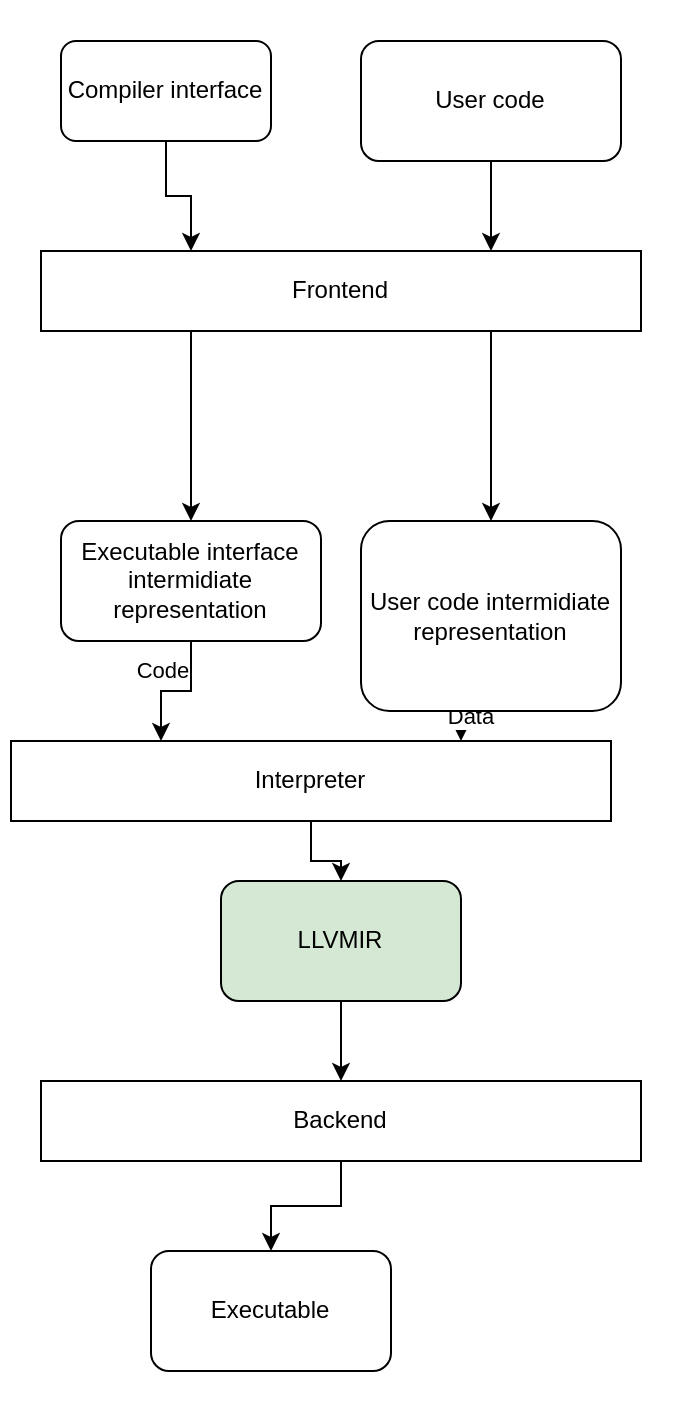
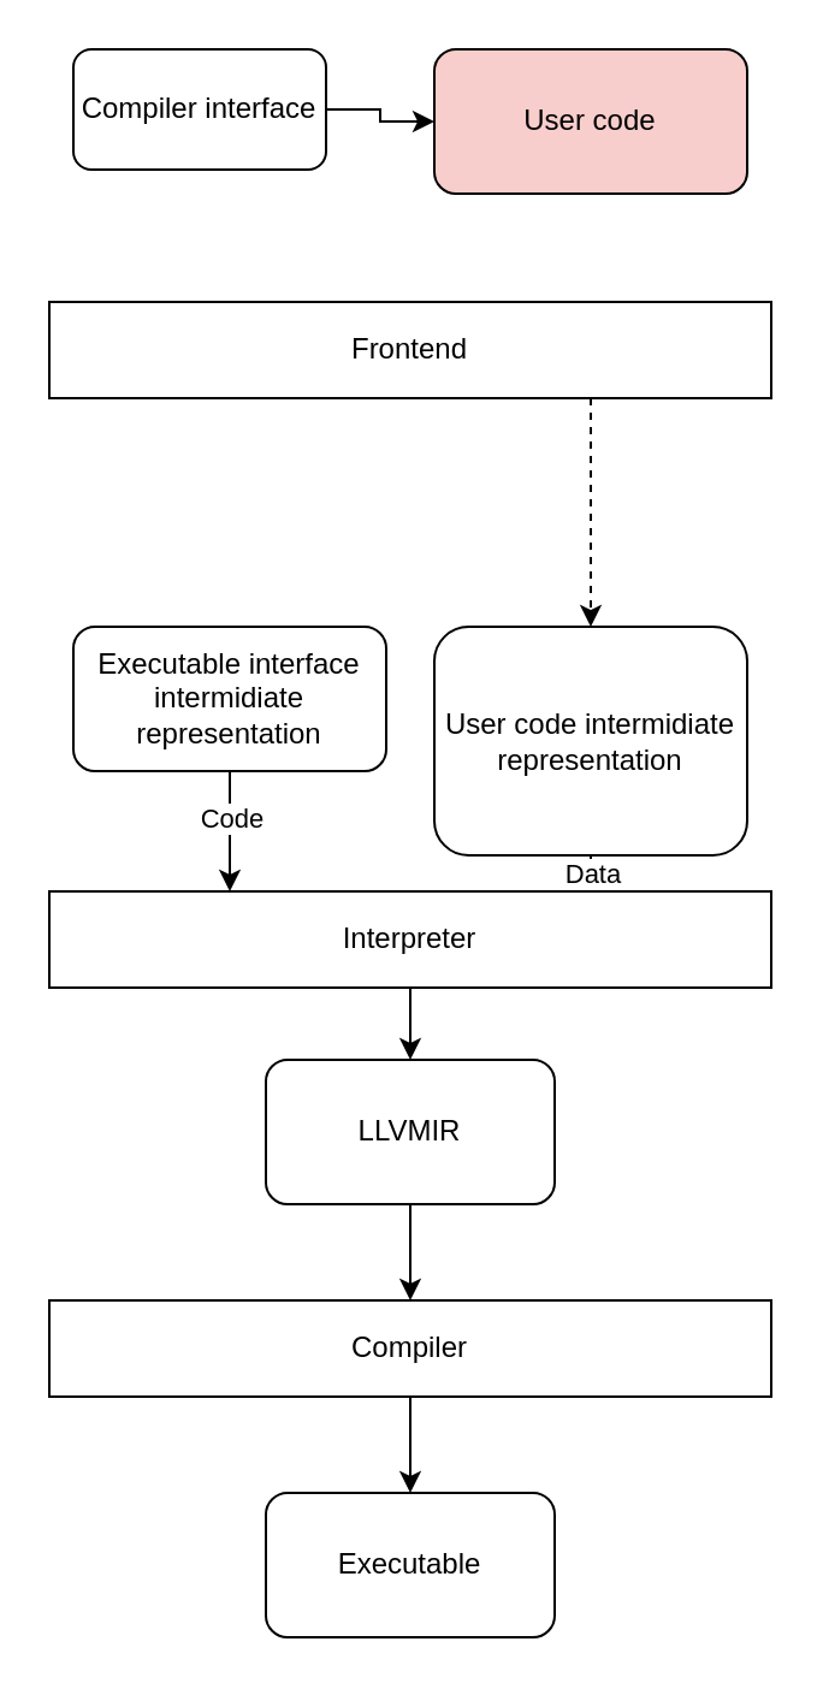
- <mxCell id="14" value="User code" style="rounded=1;whiteSpace=wrap;html=1;" vertex="1" parent="1"><mxGeometry x="180" y="20" width="130" height="60" as="geometry" /></mxCell>
+ <mxCell id="14" value="User code" style="rounded=1;whiteSpace=wrap;html=1;fillColor=#f8cecc;" vertex="1" parent="1"><mxGeometry x="180" y="20" width="130" height="60" as="geometry" /></mxCell>
- <mxCell id="11" value="" style="edgeStyle=orthogonalEdgeStyle;rounded=0;orthogonalLoop=1;jettySize=auto;html=1;entryX=0.25;entryY=0;entryDx=0;entryDy=0;" edge="1" parent="1" source="12" target="4"><mxGeometry relative="1" as="geometry" /></mxCell>
+ <mxCell id="11" value="" style="edgeStyle=orthogonalEdgeStyle;rounded=0;orthogonalLoop=1;jettySize=auto;html=1;" edge="1" parent="1" source="12" target="14"><mxGeometry relative="1" as="geometry" /></mxCell>
- <mxCell id="13" value="" style="edgeStyle=orthogonalEdgeStyle;rounded=0;orthogonalLoop=1;jettySize=auto;html=1;entryX=0.75;entryY=0;entryDx=0;entryDy=0;" edge="1" parent="1" source="14" target="4"><mxGeometry relative="1" as="geometry" /></mxCell>
- <mxCell id="2" style="edgeStyle=orthogonalEdgeStyle;rounded=0;orthogonalLoop=1;jettySize=auto;html=1;exitX=0.25;exitY=1;exitDx=0;exitDy=0;entryX=0.5;entryY=0;entryDx=0;entryDy=0;" edge="1" parent="1" source="4" target="17"><mxGeometry relative="1" as="geometry" /></mxCell>
- <mxCell id="3" style="edgeStyle=orthogonalEdgeStyle;rounded=0;orthogonalLoop=1;jettySize=auto;html=1;exitX=0.75;exitY=1;exitDx=0;exitDy=0;entryX=0.5;entryY=0;entryDx=0;entryDy=0;" edge="1" parent="1" source="4" target="20"><mxGeometry relative="1" as="geometry" /></mxCell>
+ <mxCell id="3" style="edgeStyle=orthogonalEdgeStyle;rounded=0;orthogonalLoop=1;jettySize=auto;html=1;exitX=0.75;exitY=1;exitDx=0;exitDy=0;entryX=0.5;entryY=0;entryDx=0;entryDy=0;dashed=1;" edge="1" parent="1" source="4" target="20"><mxGeometry relative="1" as="geometry" /></mxCell>
- <mxCell id="6" value="Interpreter" style="rounded=0;whiteSpace=wrap;html=1;" vertex="1" parent="1"><mxGeometry x="5" y="370" width="300" height="40" as="geometry" /></mxCell>
+ <mxCell id="6" value="Interpreter" style="rounded=0;whiteSpace=wrap;html=1;" vertex="1" parent="1"><mxGeometry x="20" y="370" width="300" height="40" as="geometry" /></mxCell>
- <mxCell id="10" value="LLVMIR" style="rounded=1;whiteSpace=wrap;html=1;fillColor=#d5e8d4;" vertex="1" parent="1"><mxGeometry x="110" y="440" width="120" height="60" as="geometry" /></mxCell>
+ <mxCell id="10" value="LLVMIR" style="rounded=1;whiteSpace=wrap;html=1;" vertex="1" parent="1"><mxGeometry x="110" y="440" width="120" height="60" as="geometry" /></mxCell>
- <mxCell id="8" value="Backend" style="rounded=0;whiteSpace=wrap;html=1;" vertex="1" parent="1"><mxGeometry x="20" y="540" width="300" height="40" as="geometry" /></mxCell>
+ <mxCell id="8" value="Compiler" style="rounded=0;whiteSpace=wrap;html=1;" vertex="1" parent="1"><mxGeometry x="20" y="540" width="300" height="40" as="geometry" /></mxCell>
- <mxCell id="21" value="Executable" style="rounded=1;whiteSpace=wrap;html=1;" vertex="1" parent="1"><mxGeometry x="75" y="625" width="120" height="60" as="geometry" /></mxCell>
+ <mxCell id="21" value="Executable" style="rounded=1;whiteSpace=wrap;html=1;" vertex="1" parent="1"><mxGeometry x="110" y="620" width="120" height="60" as="geometry" /></mxCell>
